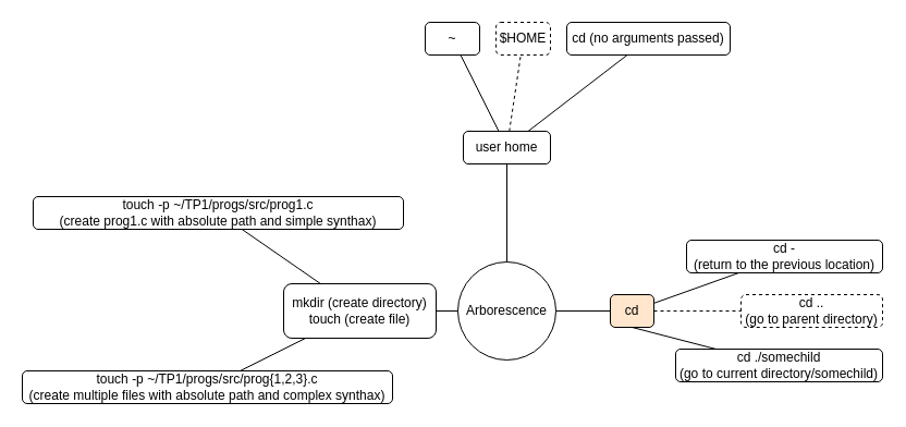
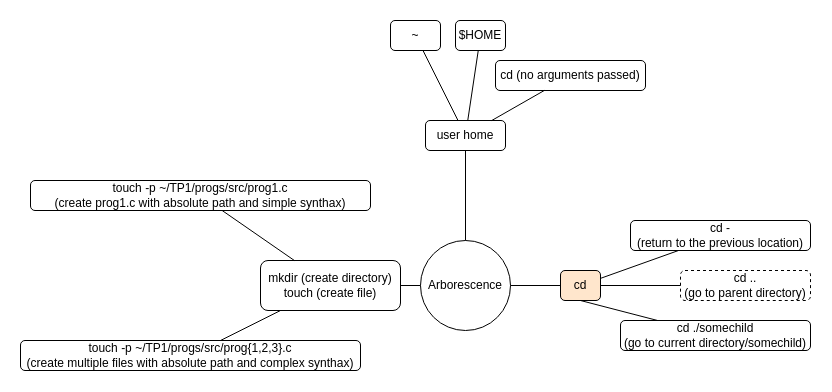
- <mxCell id="6" value="$HOME" style="rounded=1;whiteSpace=wrap;html=1;dashed=1;" vertex="1" parent="1"><mxGeometry x="455" y="20" width="50" height="30" as="geometry" /></mxCell>
+ <mxCell id="6" value="$HOME" style="rounded=1;whiteSpace=wrap;html=1;" vertex="1" parent="1"><mxGeometry x="455" y="20" width="50" height="30" as="geometry" /></mxCell>
- <mxCell id="7" value="cd (no arguments passed)" style="rounded=1;whiteSpace=wrap;html=1;" vertex="1" parent="1"><mxGeometry x="520" y="20" width="150" height="30" as="geometry" /></mxCell>
+ <mxCell id="7" value="cd (no arguments passed)" style="rounded=1;whiteSpace=wrap;html=1;" vertex="1" parent="1"><mxGeometry x="495" y="60" width="150" height="30" as="geometry" /></mxCell>
- <mxCell id="9" value="" style="endArrow=none;html=1;dashed=1;" edge="1" parent="1" source="3" target="6"><mxGeometry width="50" height="50" relative="1" as="geometry"><mxPoint x="467.5" y="130" as="sourcePoint" /><mxPoint x="432.5" y="60" as="targetPoint" /></mxGeometry></mxCell>
+ <mxCell id="9" value="" style="endArrow=none;html=1;" edge="1" parent="1" source="3" target="6"><mxGeometry width="50" height="50" relative="1" as="geometry"><mxPoint x="467.5" y="130" as="sourcePoint" /><mxPoint x="432.5" y="60" as="targetPoint" /></mxGeometry></mxCell>
- <mxCell id="16" value="" style="endArrow=none;html=1;dashed=1;" edge="1" parent="1" source="11" target="13"><mxGeometry width="50" height="50" relative="1" as="geometry"><mxPoint x="610" y="289.667" as="sourcePoint" /><mxPoint x="683.75" y="270" as="targetPoint" /></mxGeometry></mxCell>
+ <mxCell id="16" value="" style="endArrow=none;html=1;" edge="1" parent="1" source="11" target="13"><mxGeometry width="50" height="50" relative="1" as="geometry"><mxPoint x="610" y="289.667" as="sourcePoint" /><mxPoint x="683.75" y="270" as="targetPoint" /></mxGeometry></mxCell>
